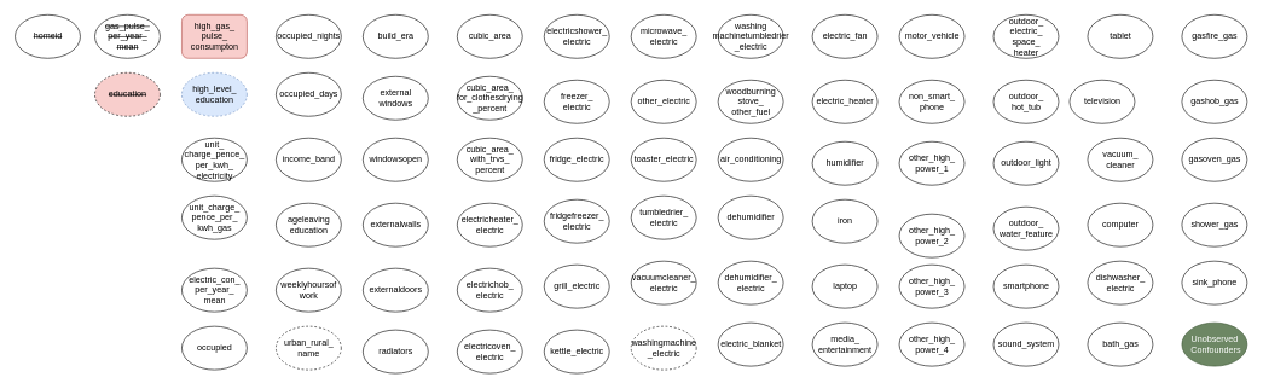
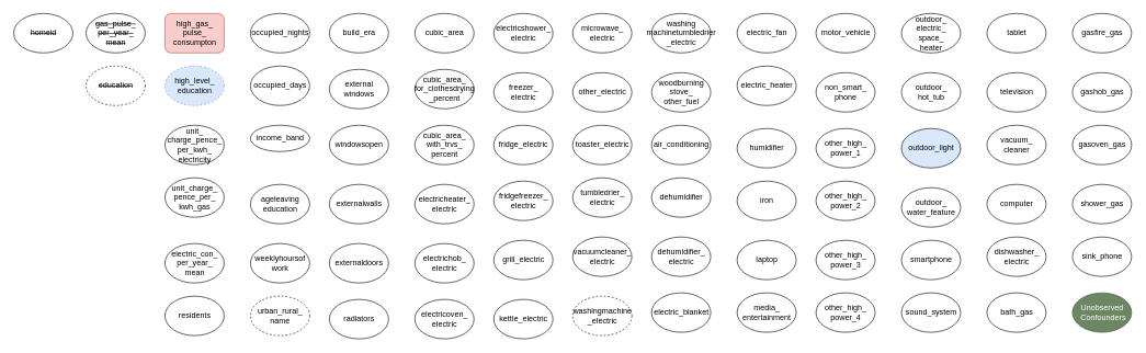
- <mxCell id="10" value="&lt;strike&gt;education&lt;/strike&gt;" style="ellipse;html=1;shadow=0;sketch=0;overflow=visible;dashed=1;fillColor=#f8cecc;" parent="1" vertex="1"><mxGeometry x="130" y="100" width="90" height="60" as="geometry" /></mxCell>
+ <mxCell id="10" value="&lt;strike&gt;education&lt;/strike&gt;" style="ellipse;html=1;shadow=0;sketch=0;overflow=visible;dashed=1;" parent="1" vertex="1"><mxGeometry x="130" y="100" width="90" height="60" as="geometry" /></mxCell>
- <mxCell id="34" value="electric_heater" style="ellipse;html=1;shadow=0;sketch=0;overflow=visible;" parent="1" vertex="1"><mxGeometry x="1120" y="110" width="90" height="60" as="geometry" /></mxCell>
+ <mxCell id="34" value="electric_heater" style="ellipse;html=1;shadow=0;sketch=0;overflow=visible;" parent="1" vertex="1"><mxGeometry x="1120" y="100" width="90" height="60" as="geometry" /></mxCell>
- <mxCell id="52" value="television" style="ellipse;html=1;shadow=0;sketch=0;overflow=visible;" parent="1" vertex="1"><mxGeometry x="1475" y="110" width="90" height="60" as="geometry" /></mxCell>
+ <mxCell id="52" value="television" style="ellipse;html=1;shadow=0;sketch=0;overflow=visible;" parent="1" vertex="1"><mxGeometry x="1500" y="110" width="90" height="60" as="geometry" /></mxCell>
- <mxCell id="4" value="income_band" style="ellipse;html=1;shadow=0;sketch=0;overflow=visible;" parent="1" vertex="1"><mxGeometry x="380" y="190" width="90" height="60" as="geometry" /></mxCell>
+ <mxCell id="4" value="income_band" style="ellipse;html=1;shadow=0;sketch=0;overflow=visible;" parent="1" vertex="1"><mxGeometry x="380" y="190" width="90" height="40" as="geometry" /></mxCell>
- <mxCell id="41" value="outdoor_light" style="ellipse;html=1;shadow=0;sketch=0;overflow=visible;" parent="1" vertex="1"><mxGeometry x="1370" y="195" width="90" height="60" as="geometry" /></mxCell>
+ <mxCell id="41" value="outdoor_light" style="ellipse;html=1;shadow=0;sketch=0;overflow=visible;fillColor=#dae8fc;" parent="1" vertex="1"><mxGeometry x="1370" y="195" width="90" height="60" as="geometry" /></mxCell>
- <mxCell id="29" value="other_high_&lt;br&gt;power_2" style="ellipse;html=1;shadow=0;sketch=0;overflow=visible;" parent="1" vertex="1"><mxGeometry x="1240" y="295" width="90" height="60" as="geometry" /></mxCell>
+ <mxCell id="29" value="other_high_&lt;br&gt;power_2" style="ellipse;html=1;shadow=0;sketch=0;overflow=visible;" parent="1" vertex="1"><mxGeometry x="1240" y="275" width="90" height="60" as="geometry" /></mxCell>
- <mxCell id="3" value="occupied" style="ellipse;html=1;shadow=0;sketch=0;overflow=visible;" parent="1" vertex="1"><mxGeometry x="250" y="450" width="90" height="60" as="geometry" /></mxCell>
+ <mxCell id="3" value="residents" style="ellipse;html=1;shadow=0;sketch=0;overflow=visible;" parent="1" vertex="1"><mxGeometry x="250" y="450" width="90" height="60" as="geometry" /></mxCell>
